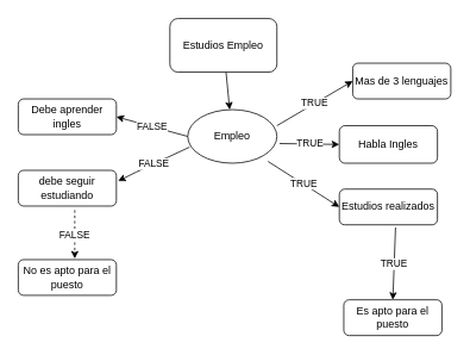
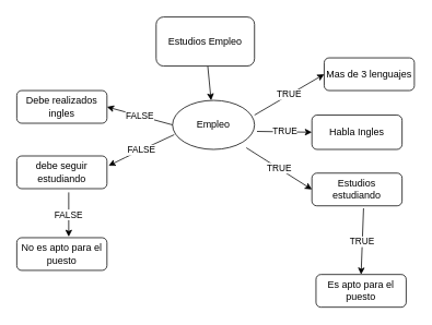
- <mxCell id="7" value="Debe aprender ingles" style="rounded=1;whiteSpace=wrap;html=1;" vertex="1" parent="1"><mxGeometry x="20" y="110" width="110" height="40" as="geometry" /></mxCell>
+ <mxCell id="7" value="Debe realizados ingles" style="rounded=1;whiteSpace=wrap;html=1;" vertex="1" parent="1"><mxGeometry x="20" y="110" width="110" height="40" as="geometry" /></mxCell>
- <mxCell id="5" value="Estudios realizados" style="rounded=1;whiteSpace=wrap;html=1;" vertex="1" parent="1"><mxGeometry x="380" y="211" width="110" height="40" as="geometry" /></mxCell>
+ <mxCell id="5" value="Estudios estudiando" style="rounded=1;whiteSpace=wrap;html=1;" vertex="1" parent="1"><mxGeometry x="380" y="211" width="110" height="40" as="geometry" /></mxCell>
- <mxCell id="16" value="FALSE" style="endArrow=classic;html=1;entryX=0.576;entryY=-0.029;entryDx=0;entryDy=0;entryPerimeter=0;exitX=0.576;exitY=1.114;exitDx=0;exitDy=0;exitPerimeter=0;dashed=1;" edge="1" parent="1" source="8" target="15"><mxGeometry width="50" height="50" relative="1" as="geometry"><mxPoint x="100" y="240" as="sourcePoint" /><mxPoint x="250" y="190" as="targetPoint" /></mxGeometry></mxCell>
+ <mxCell id="16" value="FALSE" style="endArrow=classic;html=1;entryX=0.576;entryY=-0.029;entryDx=0;entryDy=0;entryPerimeter=0;exitX=0.576;exitY=1.114;exitDx=0;exitDy=0;exitPerimeter=0;" edge="1" parent="1" source="8" target="15"><mxGeometry width="50" height="50" relative="1" as="geometry"><mxPoint x="100" y="240" as="sourcePoint" /><mxPoint x="250" y="190" as="targetPoint" /></mxGeometry></mxCell>
